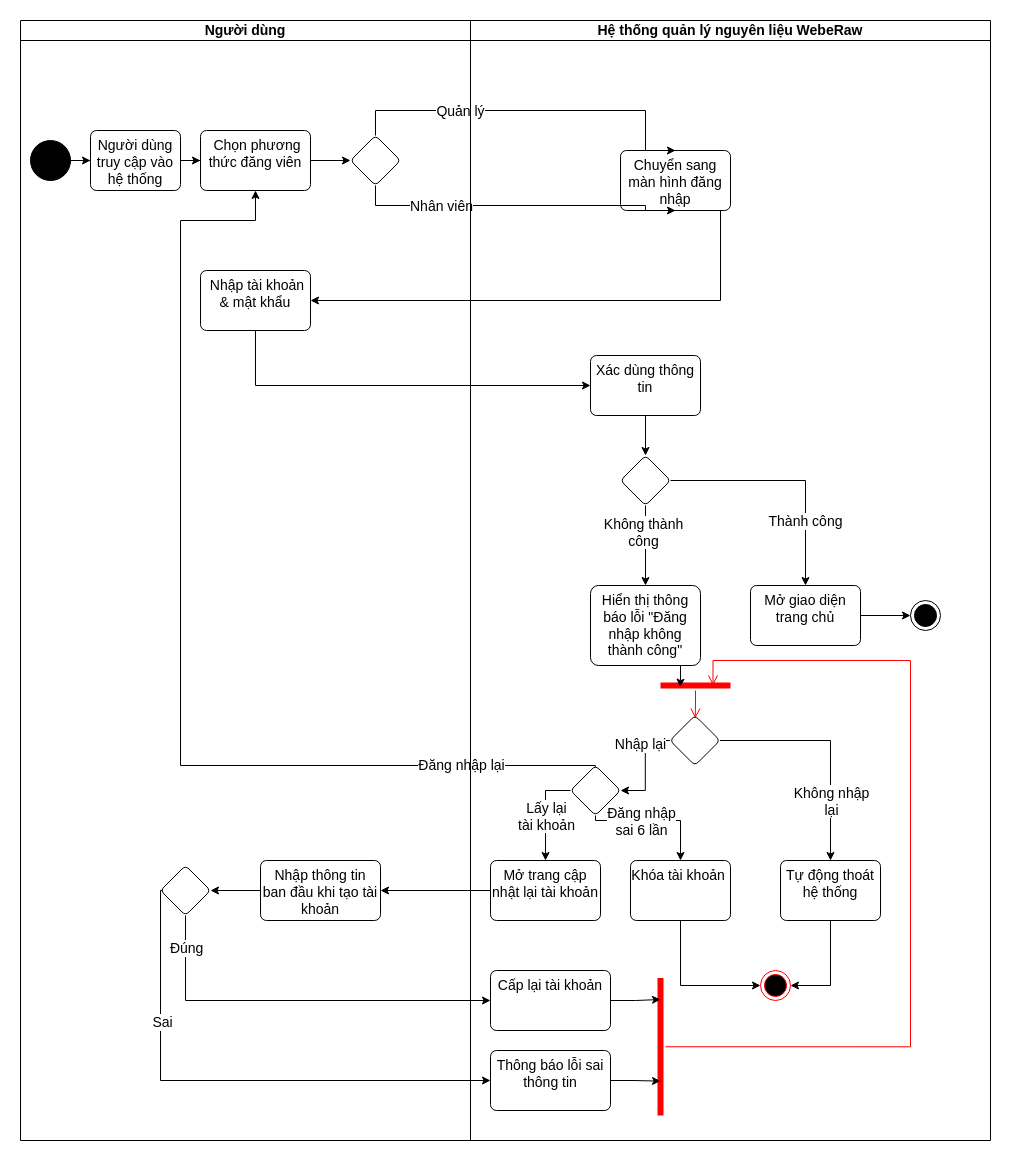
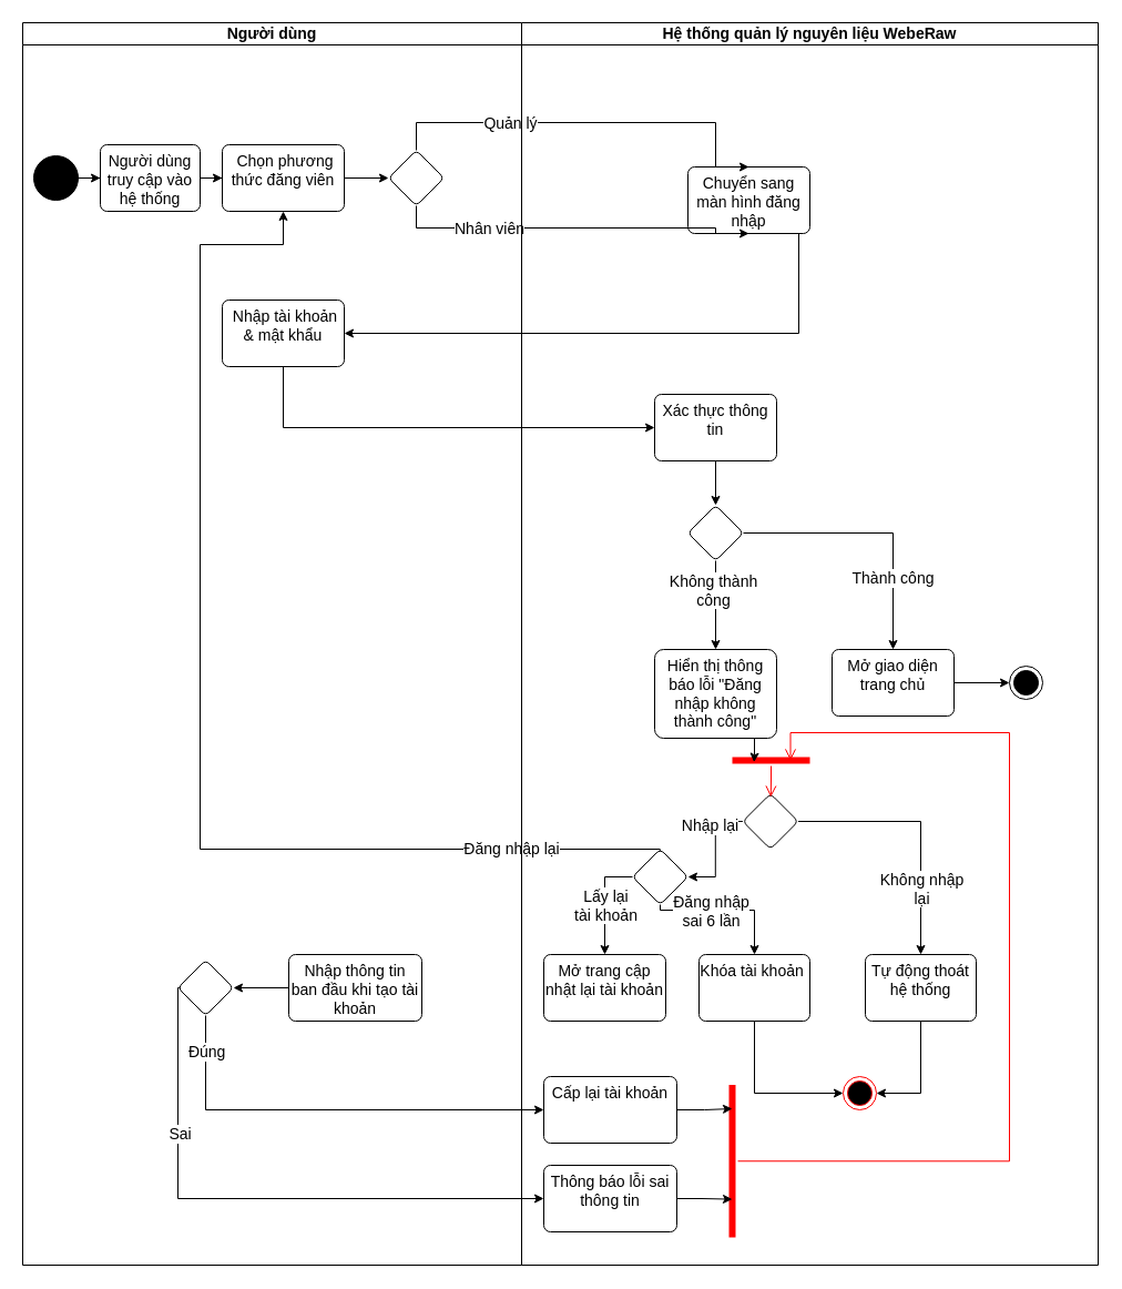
- <mxCell id="5" value="Xác dùng thông tin" style="rounded=1;whiteSpace=wrap;html=1;dashed=0;strokeColor=default;align=center;verticalAlign=top;arcSize=10;fontFamily=Helvetica;fontSize=14;fontColor=default;fillColor=default;" vertex="1" parent="2"><mxGeometry x="120" y="335" width="110" height="60" as="geometry" /></mxCell>
+ <mxCell id="5" value="Xác thực thông tin" style="rounded=1;whiteSpace=wrap;html=1;dashed=0;strokeColor=default;align=center;verticalAlign=top;arcSize=10;fontFamily=Helvetica;fontSize=14;fontColor=default;fillColor=default;" vertex="1" parent="2"><mxGeometry x="120" y="335" width="110" height="60" as="geometry" /></mxCell>
- <mxCell id="61" style="edgeStyle=orthogonalEdgeStyle;rounded=0;orthogonalLoop=1;jettySize=auto;html=1;entryX=1;entryY=0.5;entryDx=0;entryDy=0;fontFamily=Helvetica;fontSize=14;fontColor=default;" edge="1" parent="1" source="38" target="56"><mxGeometry relative="1" as="geometry" /></mxCell>
